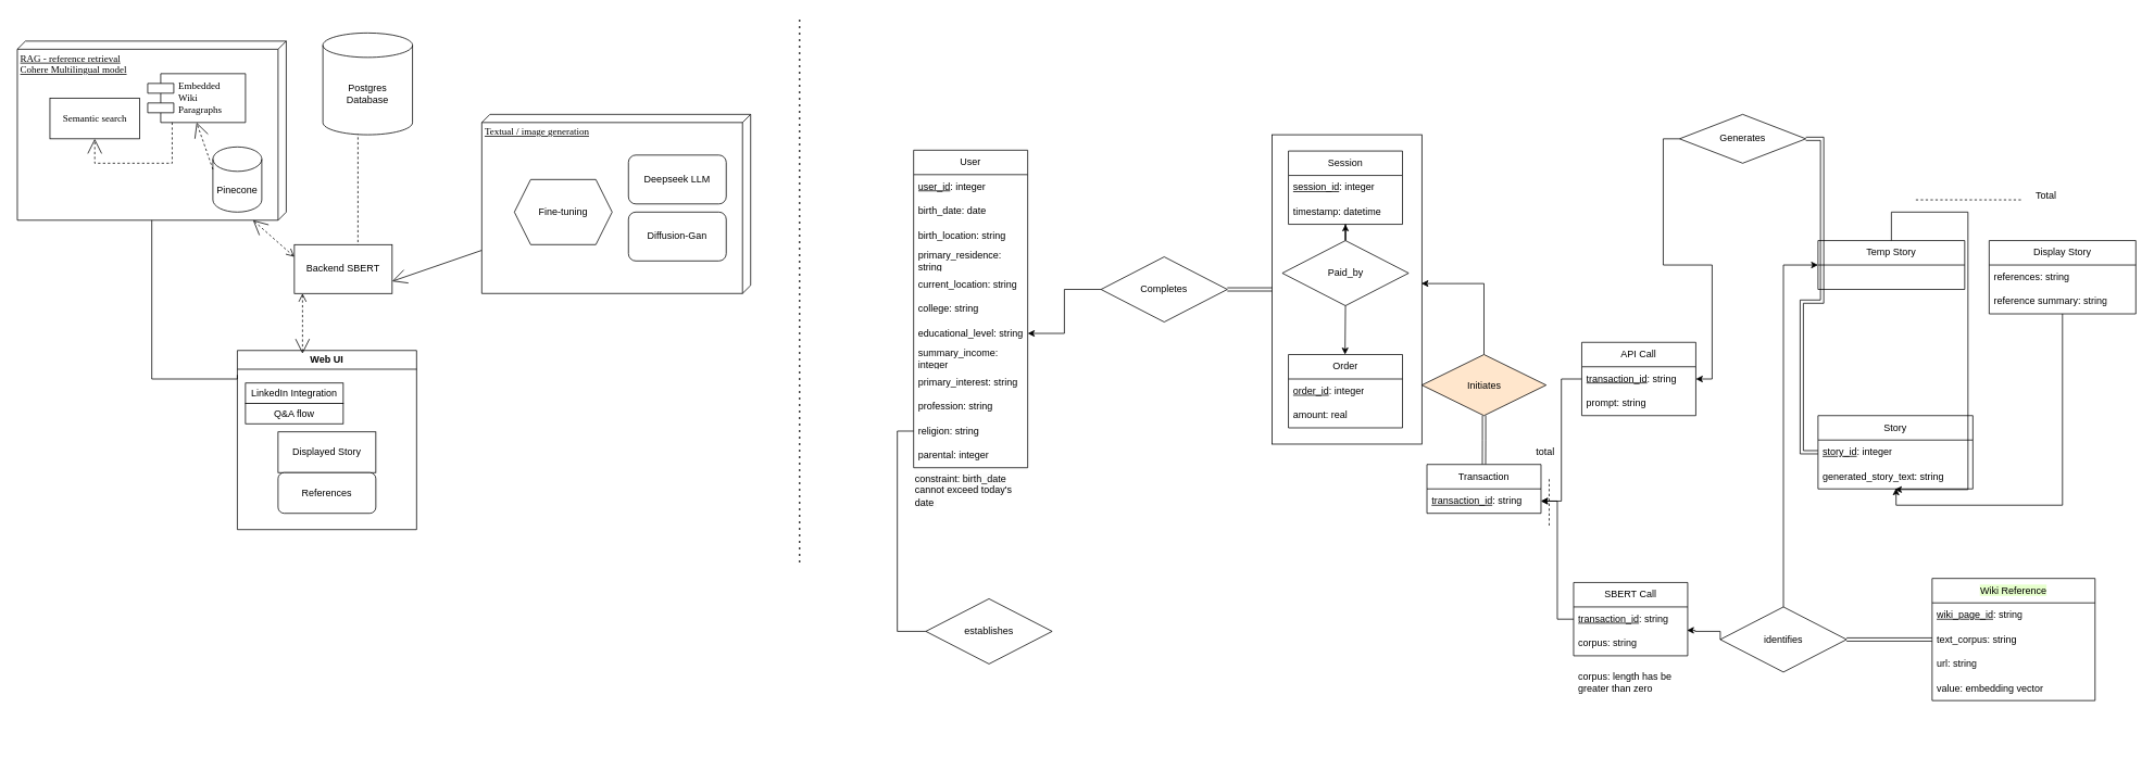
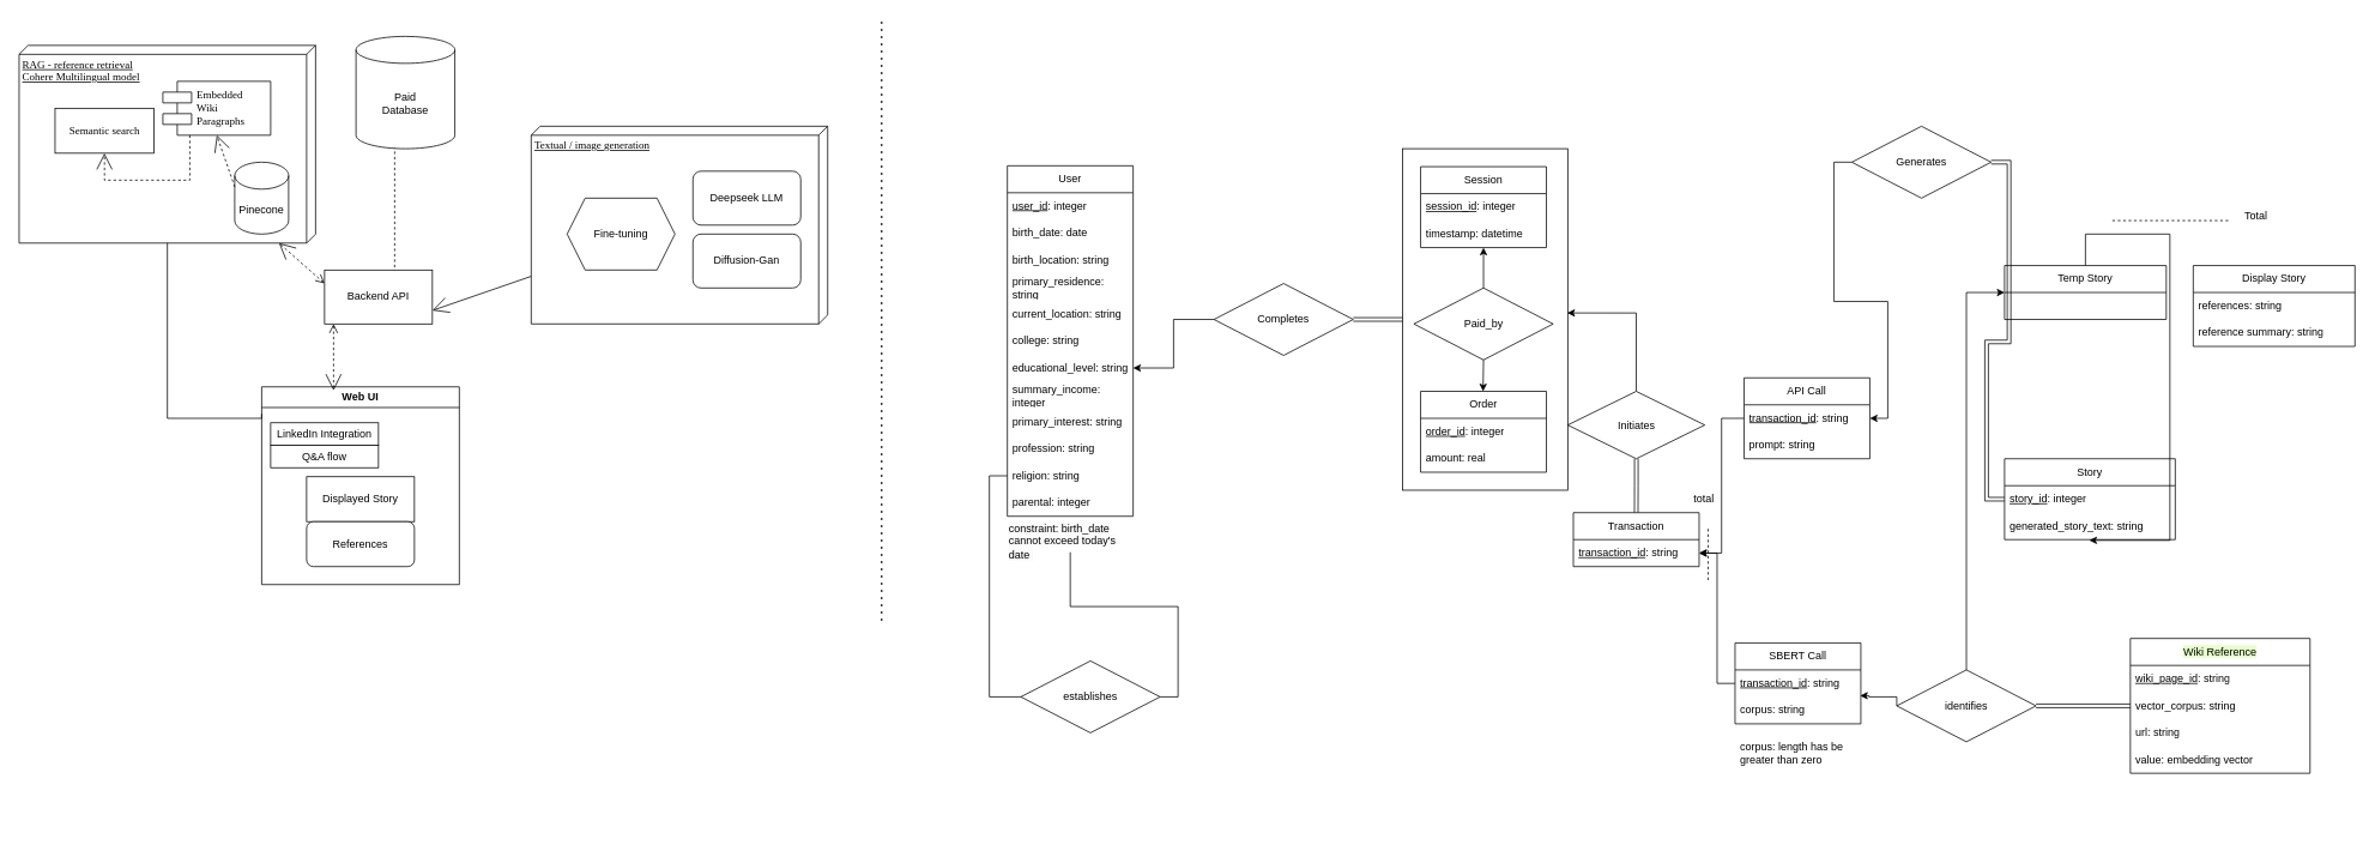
- <mxCell id="15" value="&lt;div&gt;Postgres&lt;/div&gt;Database" style="shape=cylinder3;whiteSpace=wrap;html=1;boundedLbl=1;backgroundOutline=1;size=15;" vertex="1" parent="1"><mxGeometry x="395" y="40" width="110" height="125" as="geometry" /></mxCell>
+ <mxCell id="15" value="&lt;div&gt;Paid&lt;/div&gt;Database" style="shape=cylinder3;whiteSpace=wrap;html=1;boundedLbl=1;backgroundOutline=1;size=15;" vertex="1" parent="1"><mxGeometry x="395" y="40" width="110" height="125" as="geometry" /></mxCell>
- <mxCell id="45" value="Generates" style="rhombus;whiteSpace=wrap;html=1;" vertex="1" parent="1"><mxGeometry x="2060" y="140" width="155" height="60" as="geometry" /></mxCell>
+ <mxCell id="45" value="Generates" style="rhombus;whiteSpace=wrap;html=1;" vertex="1" parent="1"><mxGeometry x="2060" y="140" width="155" height="80" as="geometry" /></mxCell>
- <mxCell id="25" value="Backend SBERT" style="rounded=0;whiteSpace=wrap;html=1;" vertex="1" parent="1"><mxGeometry x="360" y="300" width="120" height="60" as="geometry" /></mxCell>
+ <mxCell id="25" value="Backend API" style="rounded=0;whiteSpace=wrap;html=1;" vertex="1" parent="1"><mxGeometry x="360" y="300" width="120" height="60" as="geometry" /></mxCell>
- <mxCell id="97" value="Paid_by" style="rhombus;whiteSpace=wrap;html=1;" vertex="1" parent="1"><mxGeometry x="1572.5" y="295" width="155" height="80" as="geometry" /></mxCell>
+ <mxCell id="97" value="Paid_by" style="rhombus;whiteSpace=wrap;html=1;" vertex="1" parent="1"><mxGeometry x="1572.5" y="320" width="155" height="80" as="geometry" /></mxCell>
- <mxCell id="52" value="Initiates" style="rhombus;whiteSpace=wrap;html=1;fillColor=#ffe6cc;" vertex="1" parent="1"><mxGeometry x="1743.75" y="435" width="152.5" height="75" as="geometry" /></mxCell>
+ <mxCell id="52" value="Initiates" style="rhombus;whiteSpace=wrap;html=1;" vertex="1" parent="1"><mxGeometry x="1743.75" y="435" width="152.5" height="75" as="geometry" /></mxCell>
- <mxCell id="60" style="edgeStyle=orthogonalEdgeStyle;rounded=0;orthogonalLoop=1;jettySize=auto;html=1;entryX=0.504;entryY=0.974;entryDx=0;entryDy=0;entryPerimeter=0;" edge="1" parent="1" source="41" target="37"><mxGeometry relative="1" as="geometry" /></mxCell>
+ <mxCell id="91" style="edgeStyle=orthogonalEdgeStyle;rounded=0;orthogonalLoop=1;jettySize=auto;html=1;entryX=1;entryY=0.5;entryDx=0;entryDy=0;endArrow=none;endFill=0;" edge="1" parent="1" source="90" target="75"><mxGeometry relative="1" as="geometry" /></mxCell>
- <mxCell id="64" value="text_corpus: string" style="text;strokeColor=none;fillColor=none;align=left;verticalAlign=middle;spacingLeft=4;spacingRight=4;overflow=hidden;points=[[0,0.5],[1,0.5]];portConstraint=eastwest;rotatable=0;whiteSpace=wrap;html=1;" vertex="1" parent="62"><mxGeometry y="60" width="200" height="30" as="geometry" /></mxCell>
+ <mxCell id="64" value="vector_corpus: string" style="text;strokeColor=none;fillColor=none;align=left;verticalAlign=middle;spacingLeft=4;spacingRight=4;overflow=hidden;points=[[0,0.5],[1,0.5]];portConstraint=eastwest;rotatable=0;whiteSpace=wrap;html=1;" vertex="1" parent="62"><mxGeometry y="60" width="200" height="30" as="geometry" /></mxCell>
